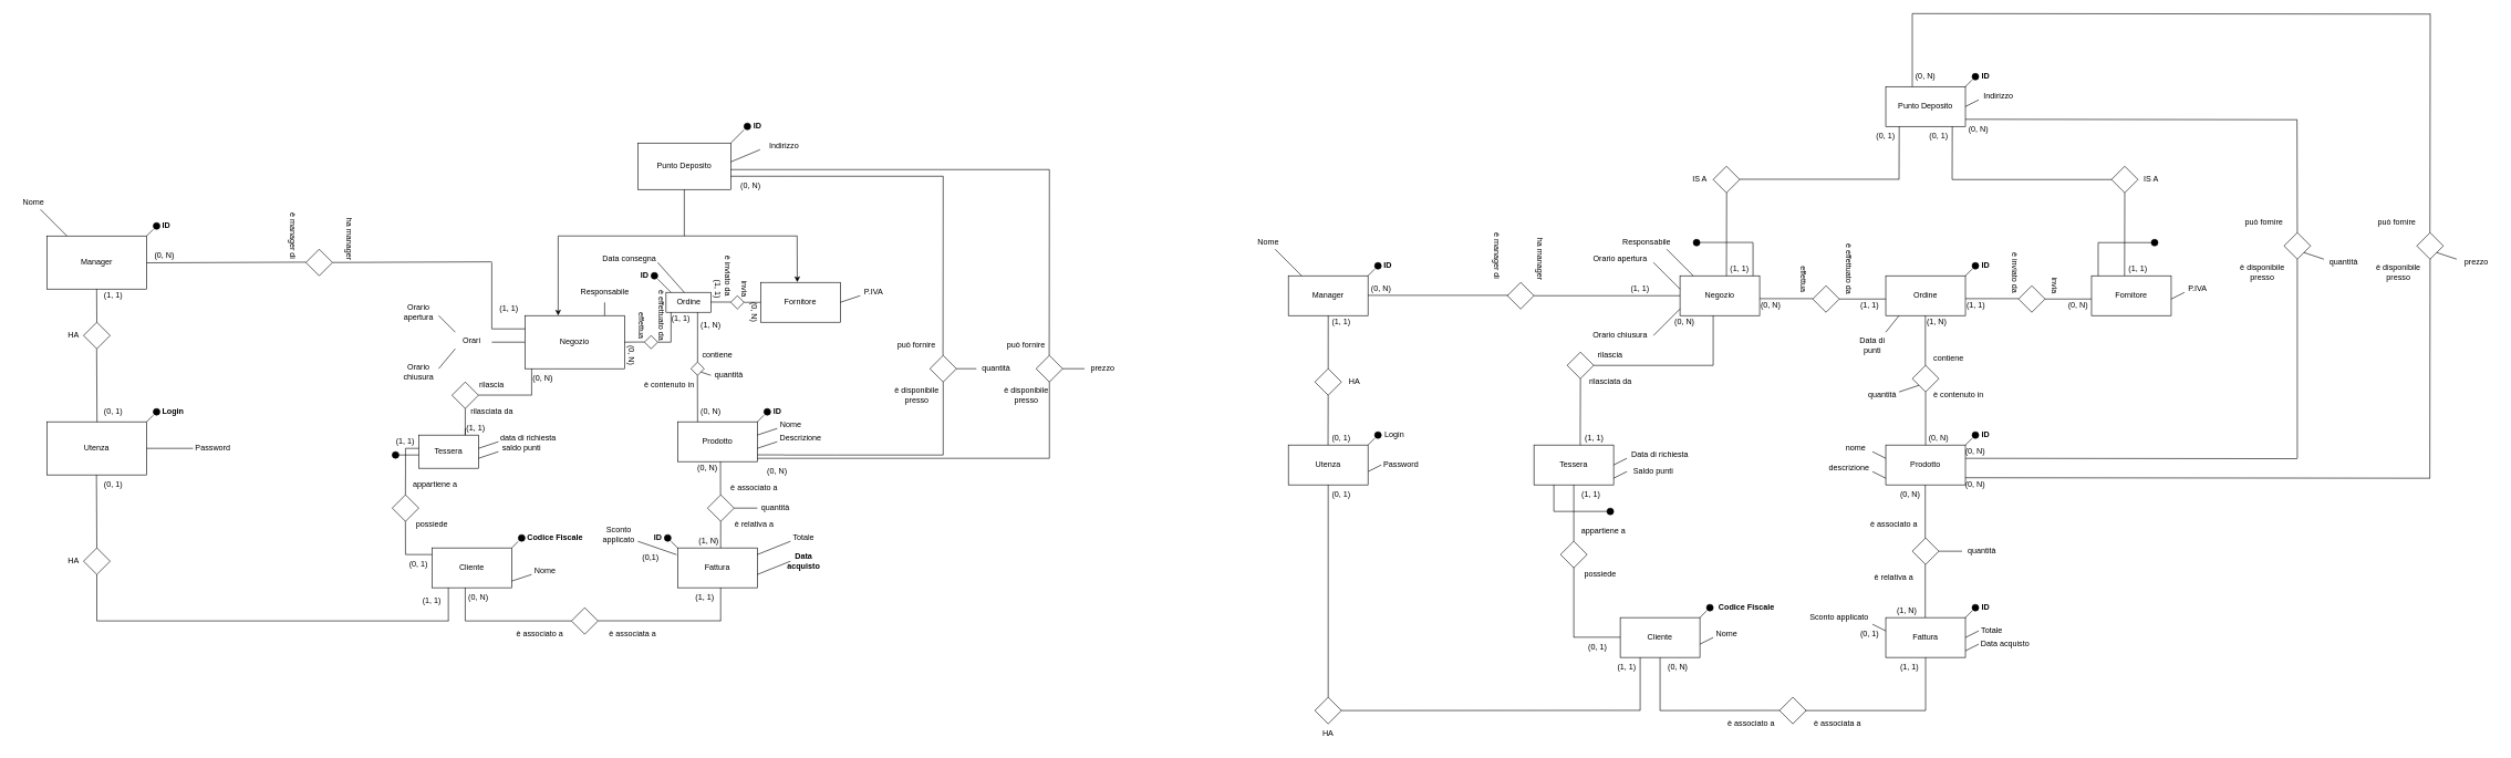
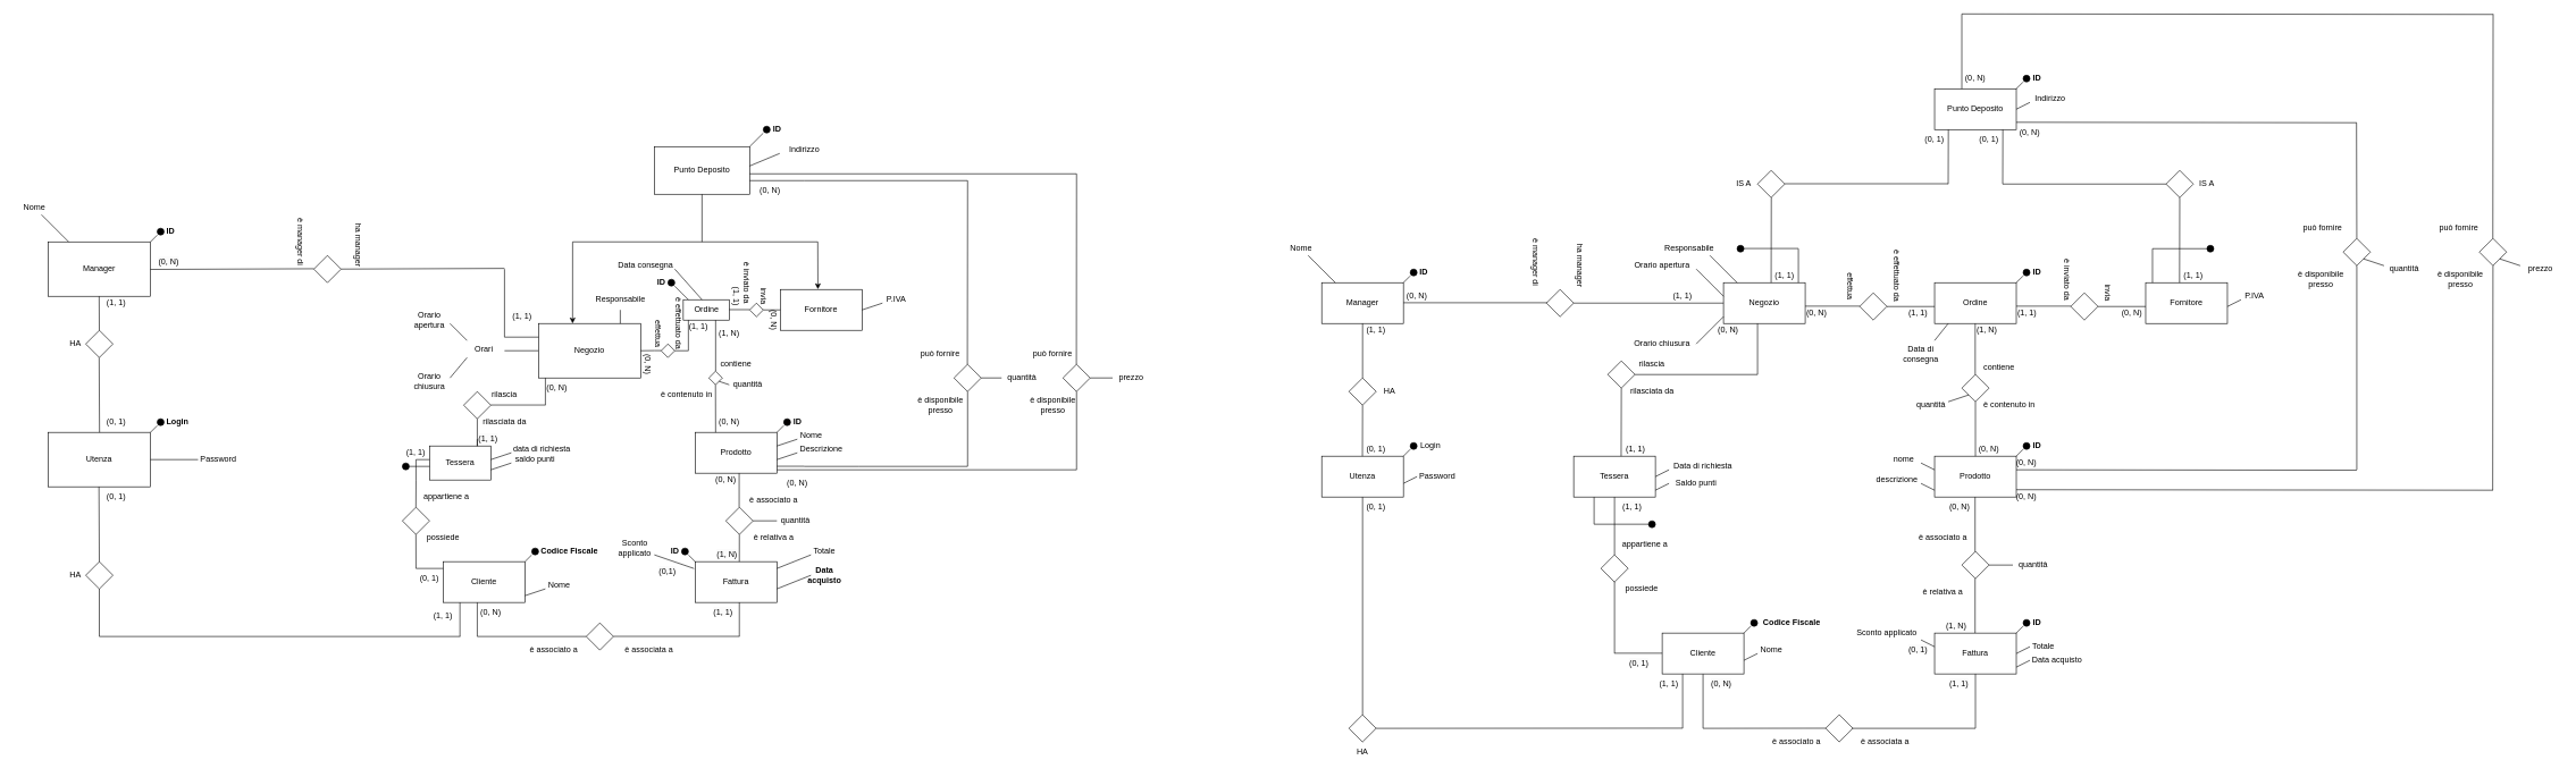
- <mxCell id="237" value="Data di punti" style="text;html=1;align=center;verticalAlign=middle;whiteSpace=wrap;rounded=0;" parent="1" vertex="1"><mxGeometry x="2795" y="510" width="50" height="20" as="geometry" /></mxCell>
+ <mxCell id="237" value="Data di consegna" style="text;html=1;align=center;verticalAlign=middle;whiteSpace=wrap;rounded=0;" parent="1" vertex="1"><mxGeometry x="2795" y="510" width="50" height="20" as="geometry" /></mxCell>
